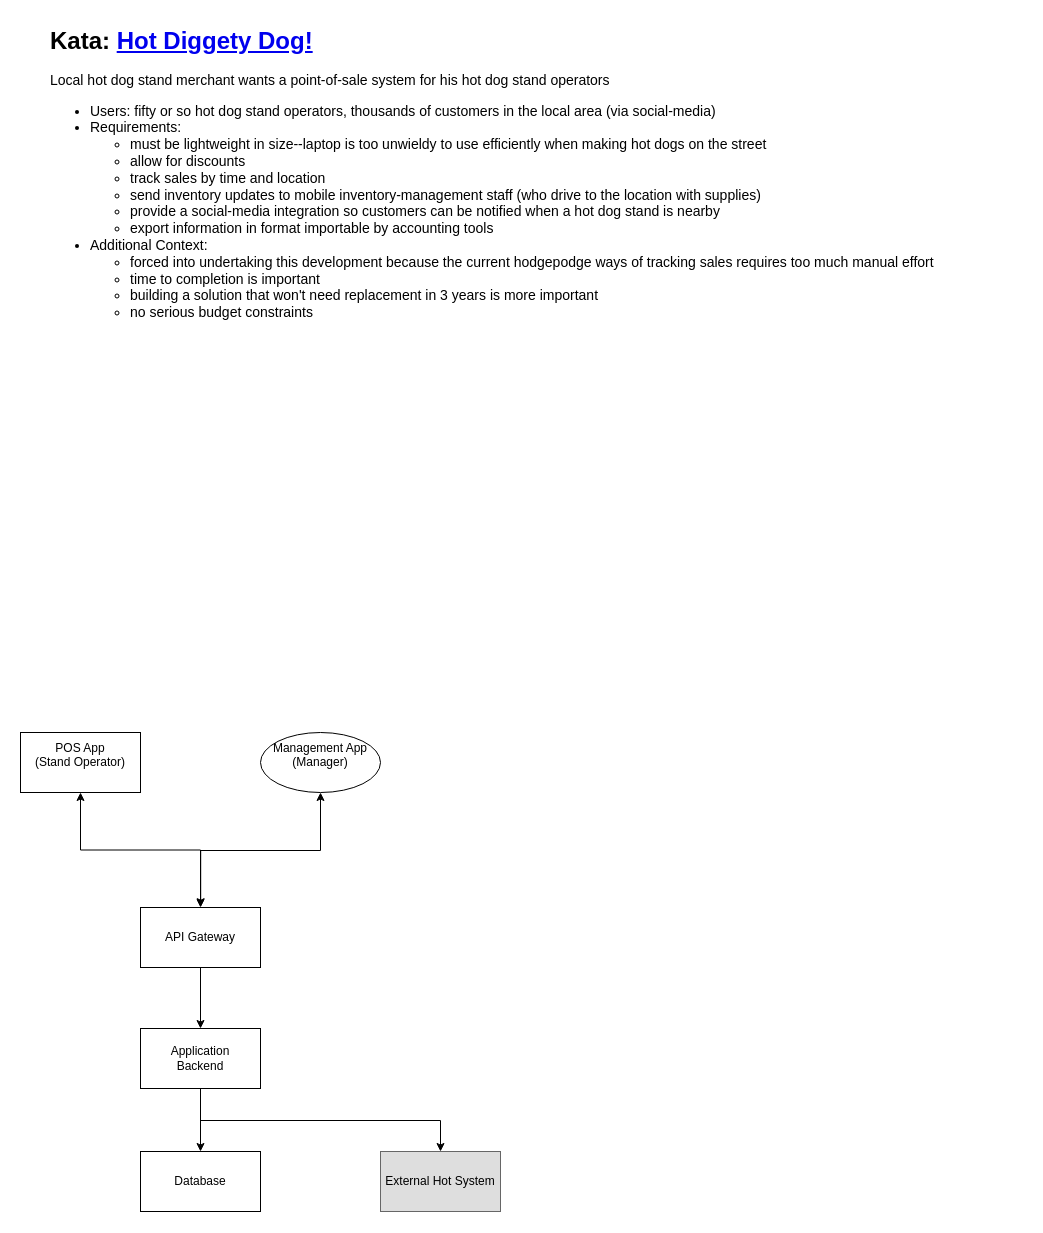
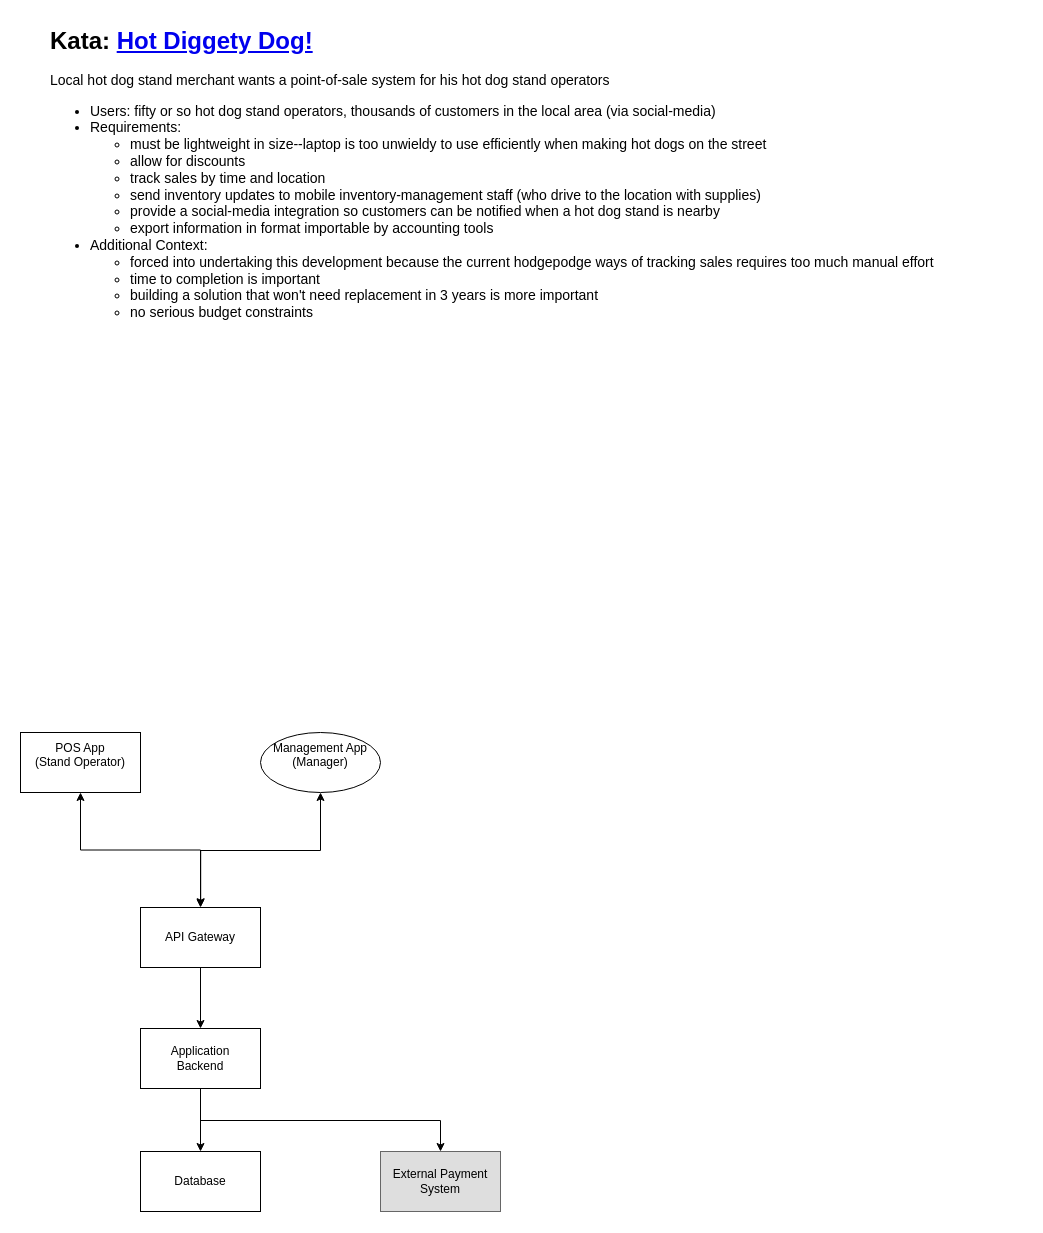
- <mxCell id="13" value="External Hot System" style="rounded=0;whiteSpace=wrap;html=1;fillColor=#DEDEDE;gradientColor=none;strokeColor=#666666;gradientDirection=radial;" vertex="1" parent="1"><mxGeometry x="380" y="1151" width="120" height="60" as="geometry" /></mxCell>
+ <mxCell id="13" value="External Payment System" style="rounded=0;whiteSpace=wrap;html=1;fillColor=#DEDEDE;gradientColor=none;strokeColor=#666666;gradientDirection=radial;" vertex="1" parent="1"><mxGeometry x="380" y="1151" width="120" height="60" as="geometry" /></mxCell>
